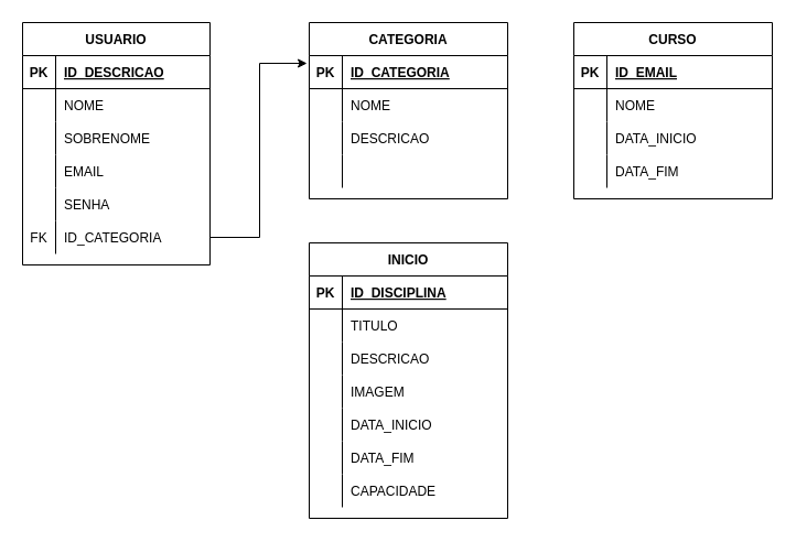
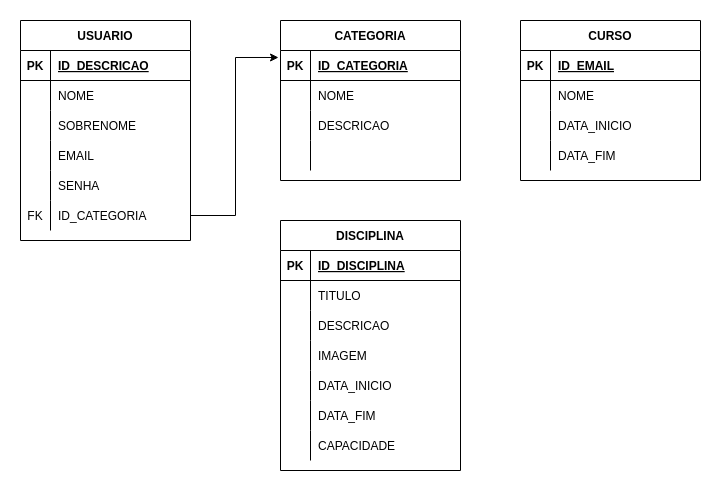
- <mxCell id="48" value="INICIO" style="shape=table;startSize=30;container=1;collapsible=1;childLayout=tableLayout;fixedRows=1;rowLines=0;fontStyle=1;align=center;resizeLast=1;" vertex="1" parent="1"><mxGeometry x="280" y="220" width="180" height="250" as="geometry" /></mxCell>
+ <mxCell id="48" value="DISCIPLINA" style="shape=table;startSize=30;container=1;collapsible=1;childLayout=tableLayout;fixedRows=1;rowLines=0;fontStyle=1;align=center;resizeLast=1;" vertex="1" parent="1"><mxGeometry x="280" y="220" width="180" height="250" as="geometry" /></mxCell>
